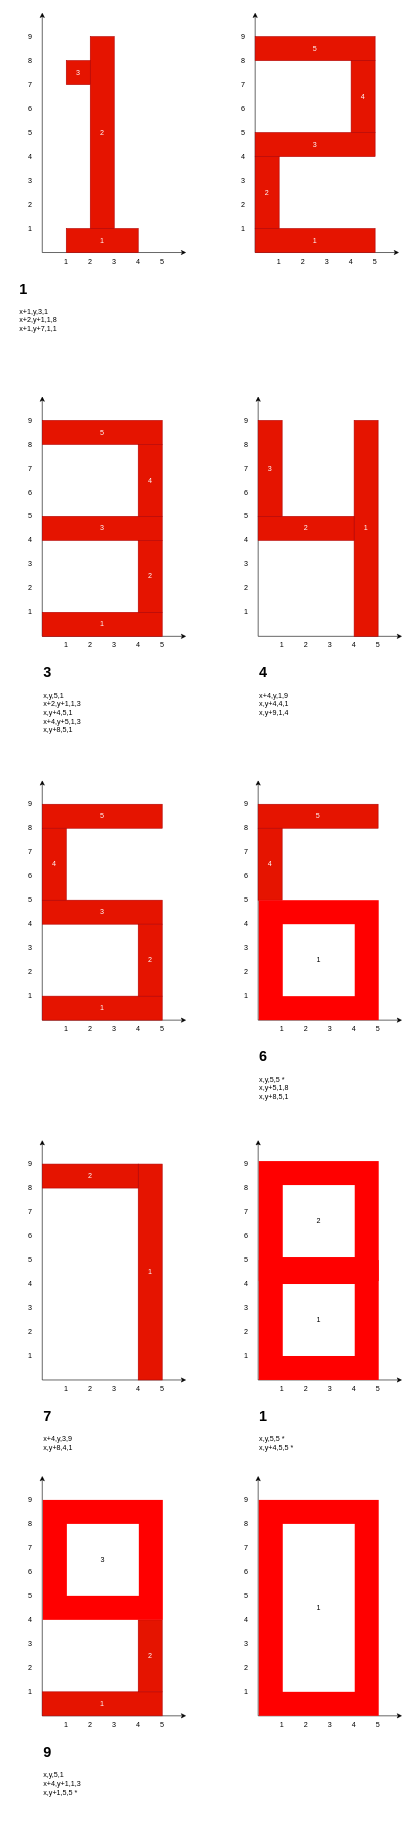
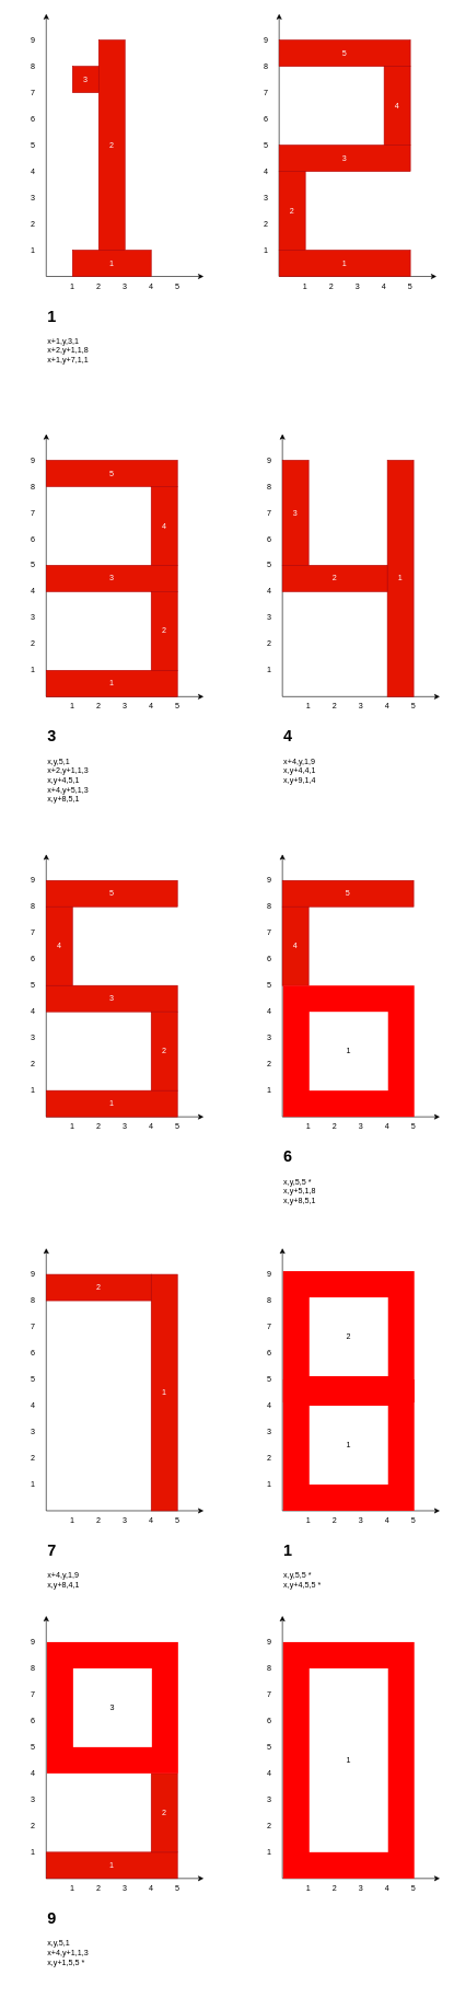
- <mxCell id="80" value="&lt;h1 style=&quot;margin-top: 0px;&quot;&gt;1&lt;/h1&gt;&lt;p&gt;x+1,y,3,1&lt;br&gt;x+2,y+1,1,8&lt;br&gt;x+1,y+7,1,1&lt;/p&gt;" style="text;html=1;whiteSpace=wrap;overflow=hidden;rounded=0;" parent="1" vertex="1"><mxGeometry x="30" y="460" width="180" height="120" as="geometry" /></mxCell>
+ <mxCell id="80" value="&lt;h1 style=&quot;margin-top: 0px;&quot;&gt;1&lt;/h1&gt;&lt;p&gt;x+1,y,3,1&lt;br&gt;x+2,y+1,1,8&lt;br&gt;x+1,y+7,1,1&lt;/p&gt;" style="text;html=1;whiteSpace=wrap;overflow=hidden;rounded=0;" parent="1" vertex="1"><mxGeometry x="70" y="460" width="180" height="120" as="geometry" /></mxCell>
- <mxCell id="131" value="&lt;h1 style=&quot;margin-top: 0px;&quot;&gt;7&lt;/h1&gt;&lt;p&gt;x+4,y,3,9&lt;br&gt;x,y+8,4,1&lt;br&gt;&lt;/p&gt;" style="text;html=1;whiteSpace=wrap;overflow=hidden;rounded=0;" parent="1" vertex="1"><mxGeometry x="70" y="2340" width="180" height="120" as="geometry" /></mxCell>
+ <mxCell id="131" value="&lt;h1 style=&quot;margin-top: 0px;&quot;&gt;7&lt;/h1&gt;&lt;p&gt;x+4,y,1,9&lt;br&gt;x,y+8,4,1&lt;br&gt;&lt;/p&gt;" style="text;html=1;whiteSpace=wrap;overflow=hidden;rounded=0;" parent="1" vertex="1"><mxGeometry x="70" y="2340" width="180" height="120" as="geometry" /></mxCell>
